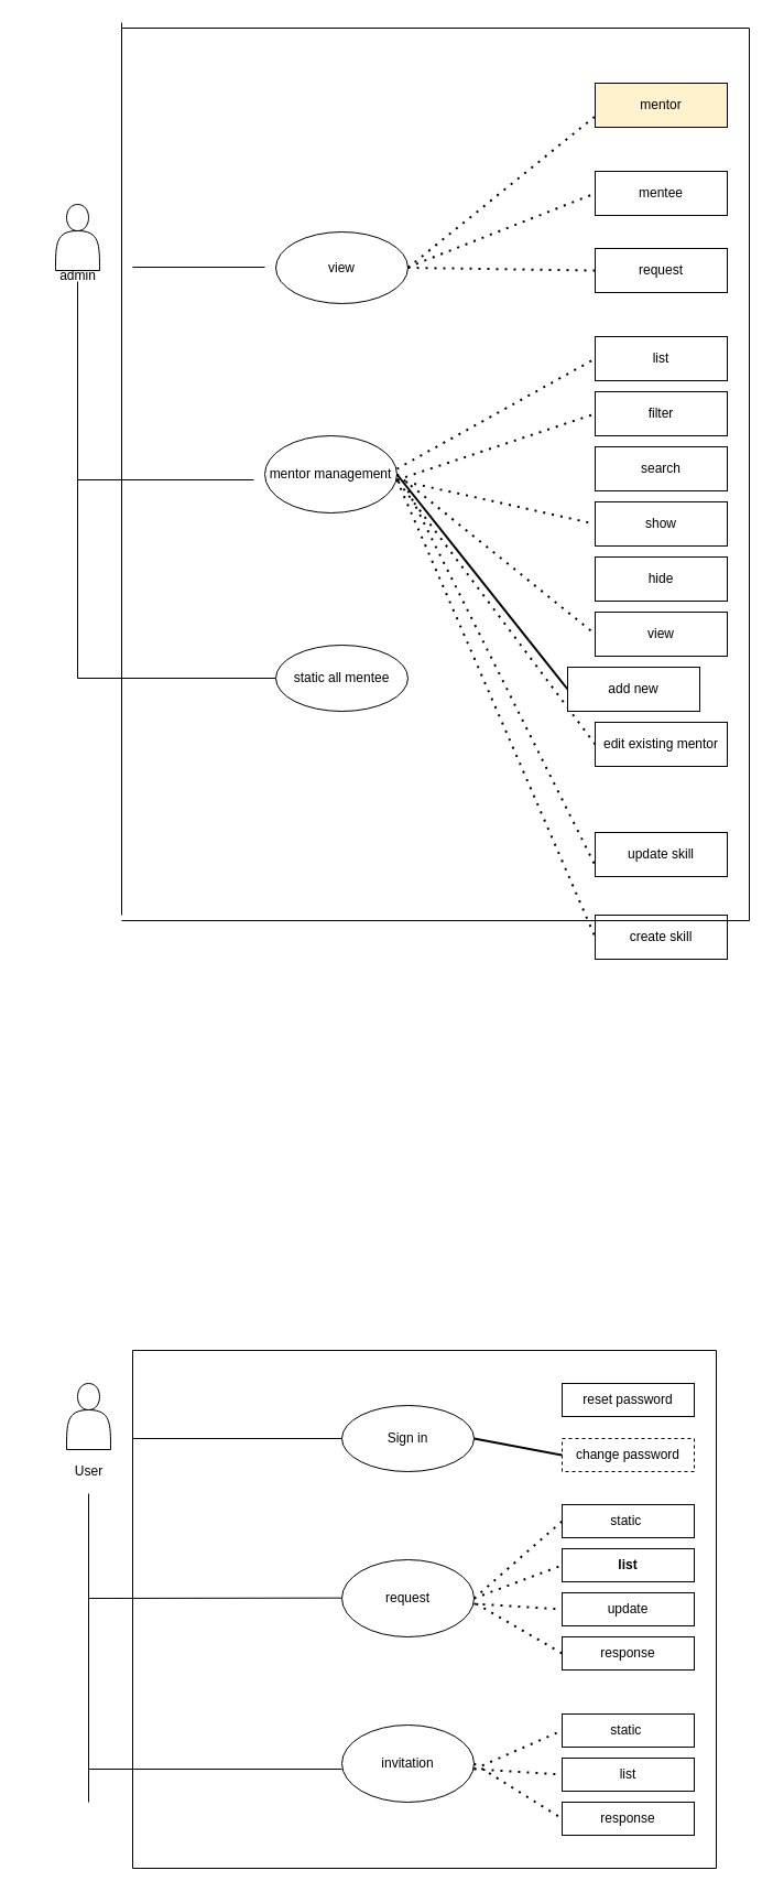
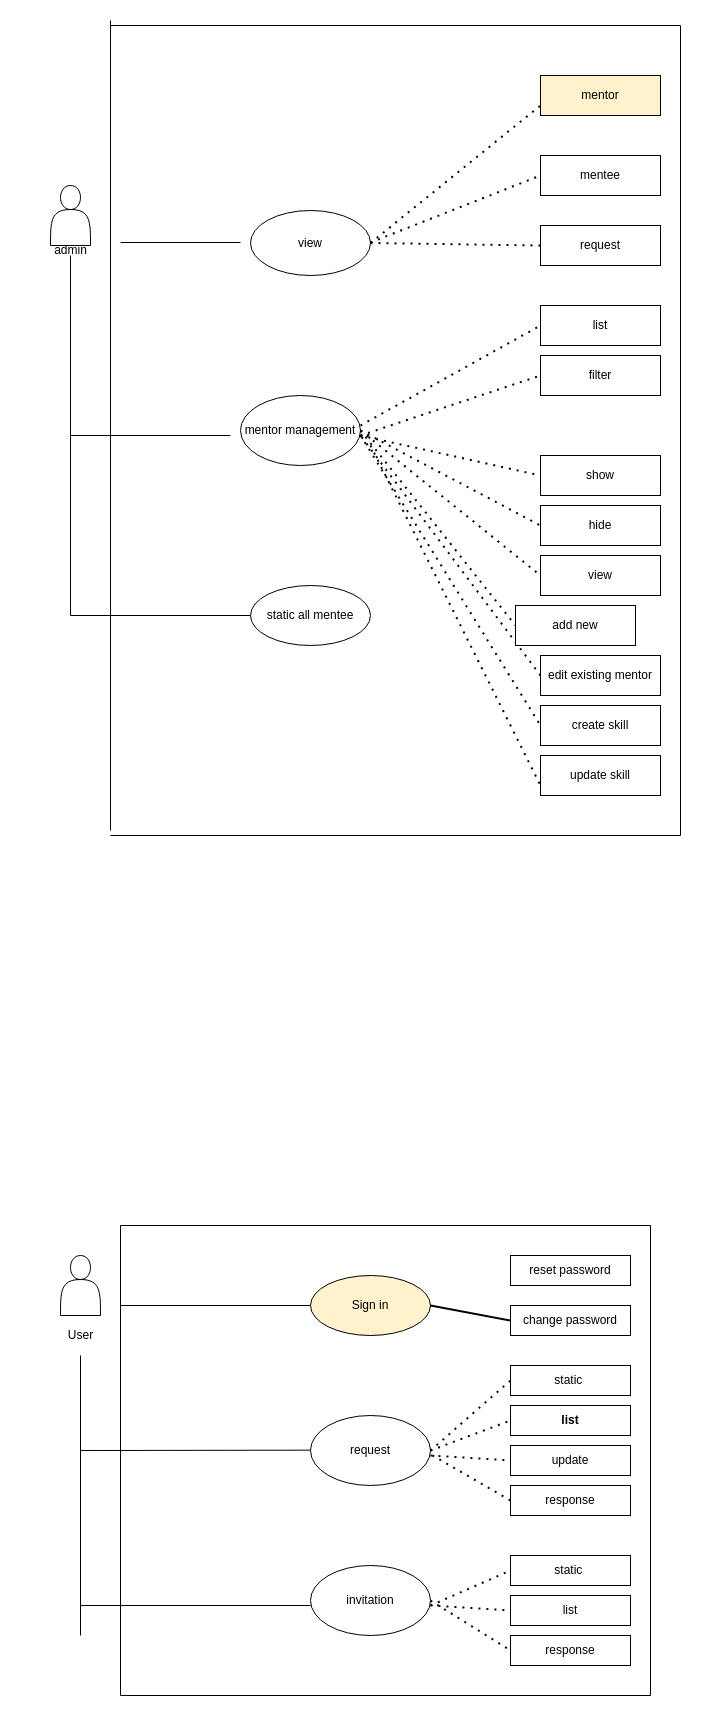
- <mxCell id="25" value="search" style="rounded=0;whiteSpace=wrap;html=1;" vertex="1" parent="1"><mxGeometry x="540" y="405" width="120" height="40" as="geometry" /></mxCell>
+ <mxCell id="16" value="" style="endArrow=none;dashed=1;html=1;dashPattern=1 3;strokeWidth=2;rounded=0;exitX=1;exitY=0.5;exitDx=0;exitDy=0;entryX=0;entryY=0.5;entryDx=0;entryDy=0;" edge="1" parent="1" source="9" target="27"><mxGeometry width="50" height="50" relative="1" as="geometry"><mxPoint x="370" y="440" as="sourcePoint" /><mxPoint x="430" y="345" as="targetPoint" /></mxGeometry></mxCell>
- <mxCell id="15" value="" style="endArrow=none;dashed=0;html=1;dashPattern=1 3;strokeWidth=2;rounded=0;exitX=1;exitY=0.5;exitDx=0;exitDy=0;entryX=0;entryY=0.5;entryDx=0;entryDy=0;" edge="1" parent="1" source="9" target="29"><mxGeometry width="50" height="50" relative="1" as="geometry"><mxPoint x="370" y="440" as="sourcePoint" /><mxPoint x="480" y="425" as="targetPoint" /></mxGeometry></mxCell>
+ <mxCell id="15" value="" style="endArrow=none;dashed=1;html=1;dashPattern=1 3;strokeWidth=2;rounded=0;exitX=1;exitY=0.5;exitDx=0;exitDy=0;entryX=0;entryY=0.5;entryDx=0;entryDy=0;" edge="1" parent="1" source="9" target="29"><mxGeometry width="50" height="50" relative="1" as="geometry"><mxPoint x="370" y="440" as="sourcePoint" /><mxPoint x="480" y="425" as="targetPoint" /></mxGeometry></mxCell>
- <mxCell id="31" value="create skill" style="rounded=0;whiteSpace=wrap;html=1;" vertex="1" parent="1"><mxGeometry x="540" y="830" width="120" height="40" as="geometry" /></mxCell>
+ <mxCell id="31" value="create skill" style="rounded=0;whiteSpace=wrap;html=1;" vertex="1" parent="1"><mxGeometry x="540" y="705" width="120" height="40" as="geometry" /></mxCell>
- <mxCell id="43" value="Sign in" style="ellipse;whiteSpace=wrap;html=1;" vertex="1" parent="1"><mxGeometry x="310" y="1275" width="120" height="60" as="geometry" /></mxCell>
+ <mxCell id="43" value="Sign in" style="ellipse;whiteSpace=wrap;html=1;fillColor=#fff2cc;" vertex="1" parent="1"><mxGeometry x="310" y="1275" width="120" height="60" as="geometry" /></mxCell>
- <mxCell id="50" value="change password" style="rounded=0;whiteSpace=wrap;html=1;dashed=1;" vertex="1" parent="1"><mxGeometry x="510" y="1305" width="120" height="30" as="geometry" /></mxCell>
+ <mxCell id="50" value="change password" style="rounded=0;whiteSpace=wrap;html=1;" vertex="1" parent="1"><mxGeometry x="510" y="1305" width="120" height="30" as="geometry" /></mxCell>
